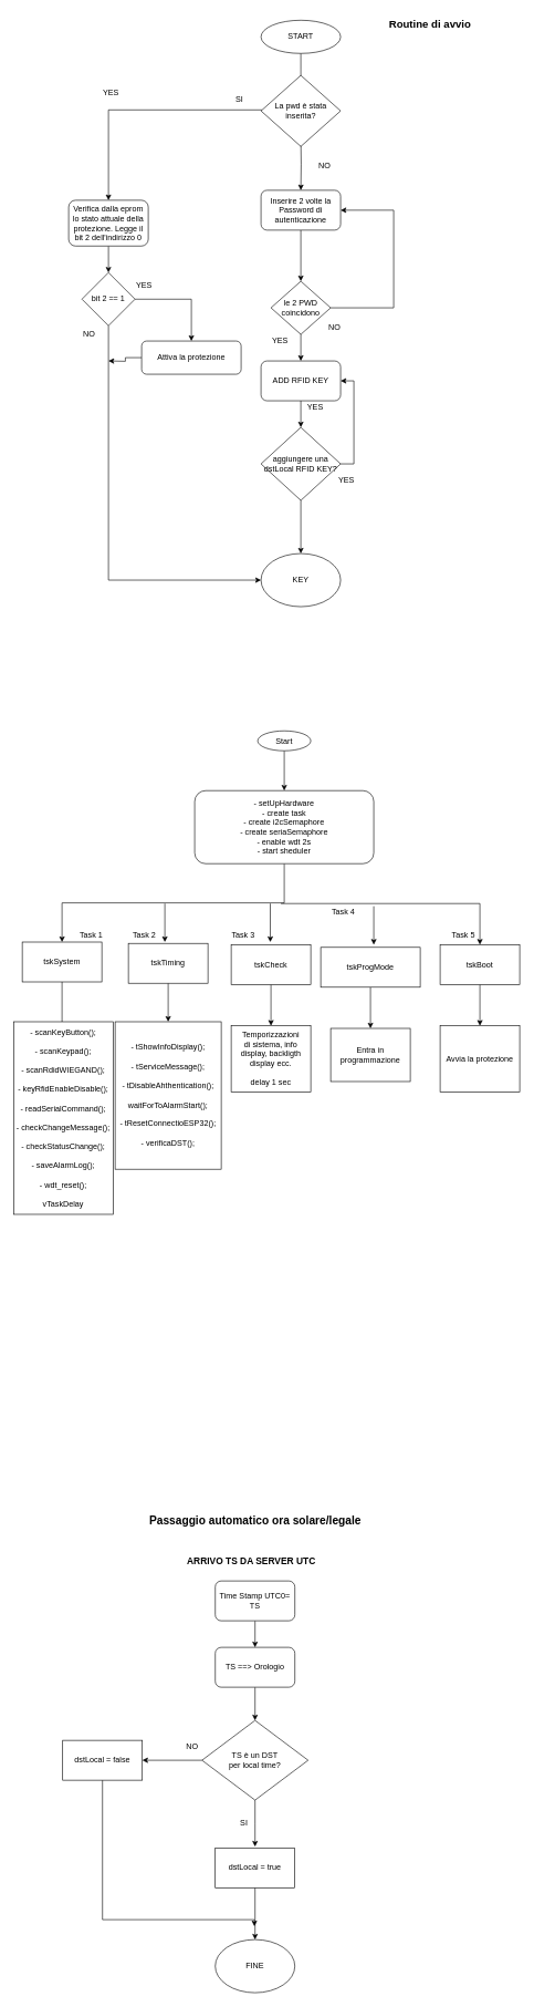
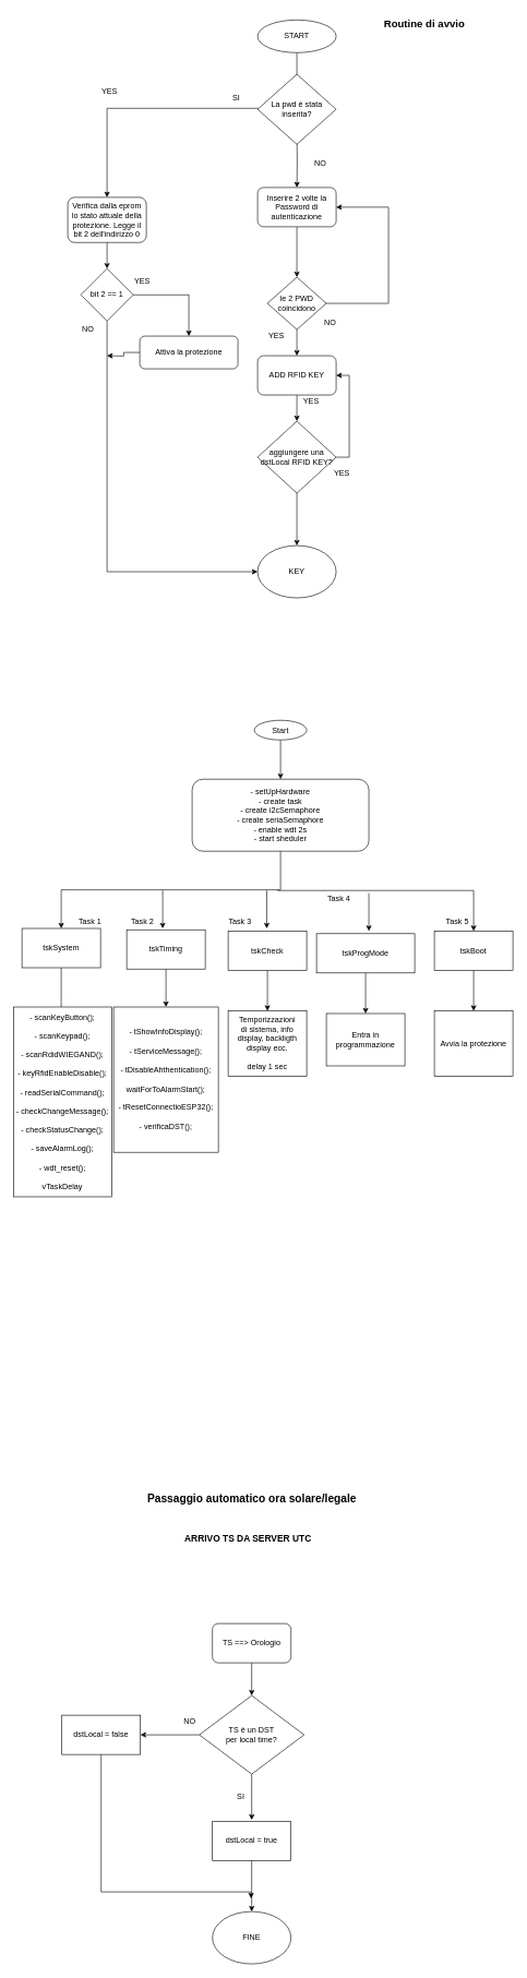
- <mxCell id="51" value="Time Stamp UTC0= TS" style="rounded=1;whiteSpace=wrap;html=1;" parent="1" vertex="1"><mxGeometry x="324" y="2380" width="120" height="60" as="geometry" /></mxCell>
- <mxCell id="50" value="" style="edgeStyle=orthogonalEdgeStyle;rounded=0;orthogonalLoop=1;jettySize=auto;html=1;" parent="1" source="51" target="53" edge="1"><mxGeometry relative="1" as="geometry" /></mxCell>
